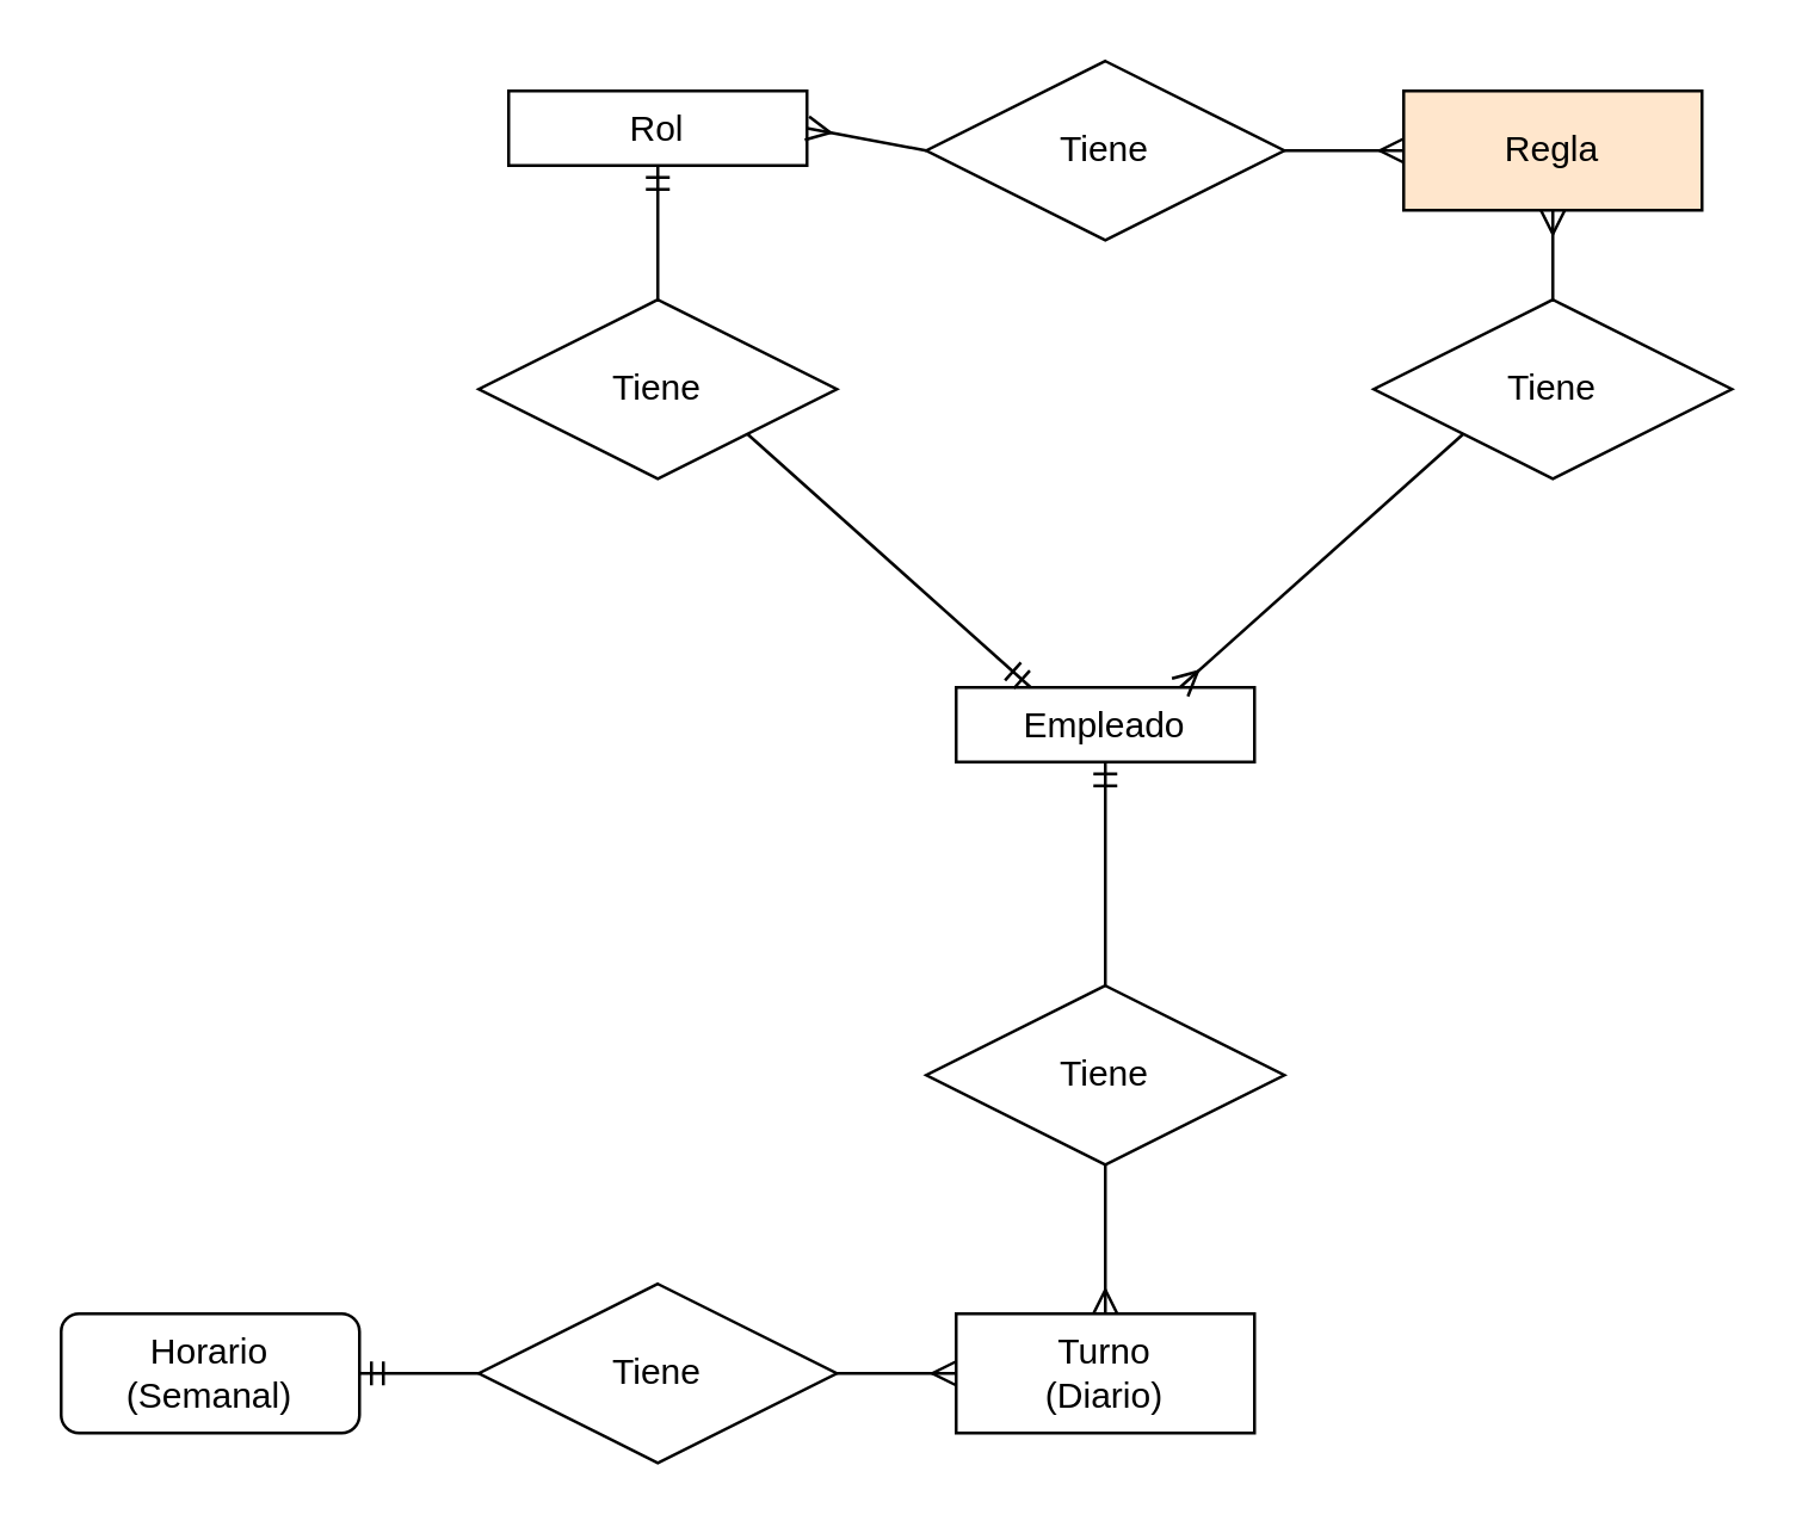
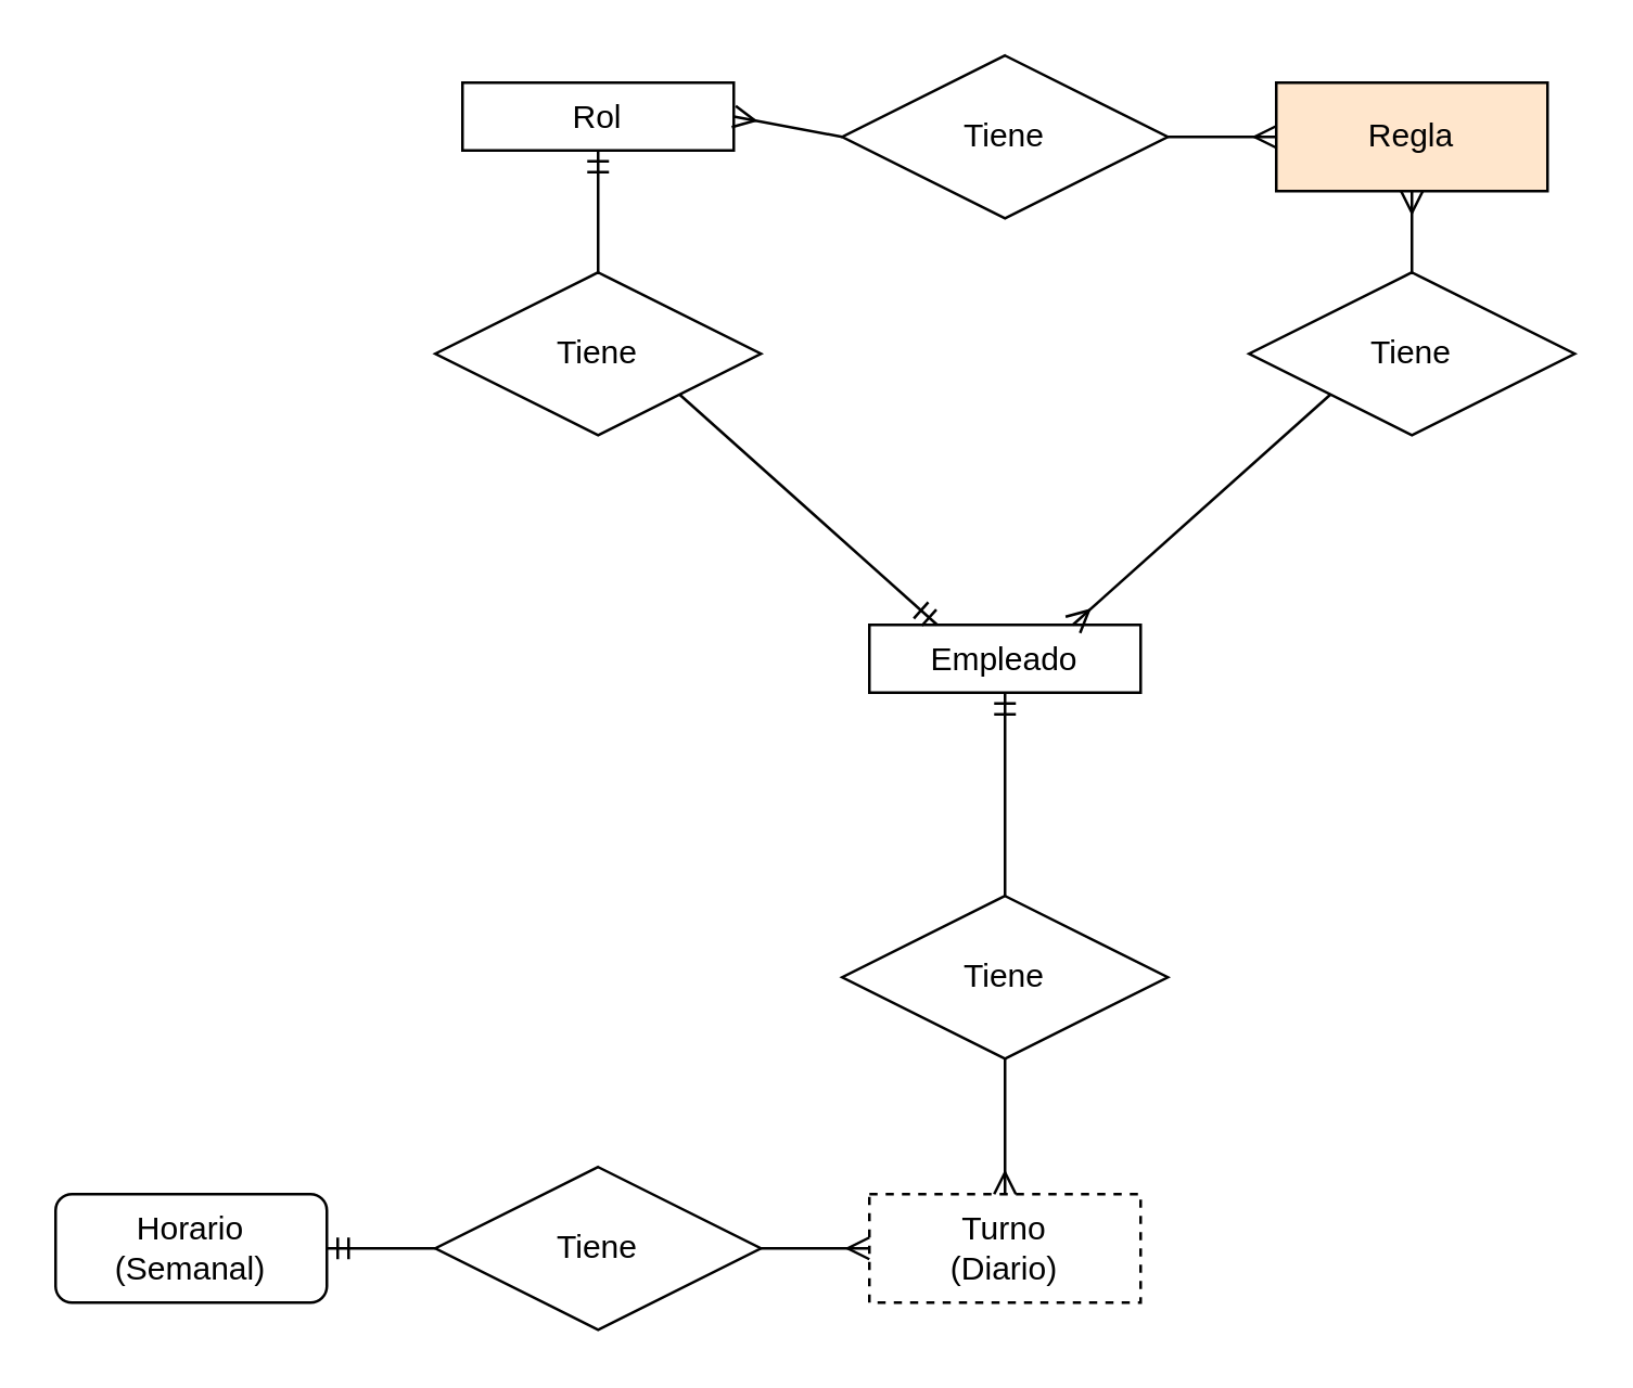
- <mxCell id="3" value="Turno&lt;div&gt;(Diario)&lt;/div&gt;" style="whiteSpace=wrap;html=1;align=center;" vertex="1" parent="1"><mxGeometry x="320" y="440" width="100" height="40" as="geometry" /></mxCell>
+ <mxCell id="3" value="Turno&lt;div&gt;(Diario)&lt;/div&gt;" style="whiteSpace=wrap;html=1;align=center;dashed=1;" vertex="1" parent="1"><mxGeometry x="320" y="440" width="100" height="40" as="geometry" /></mxCell>
